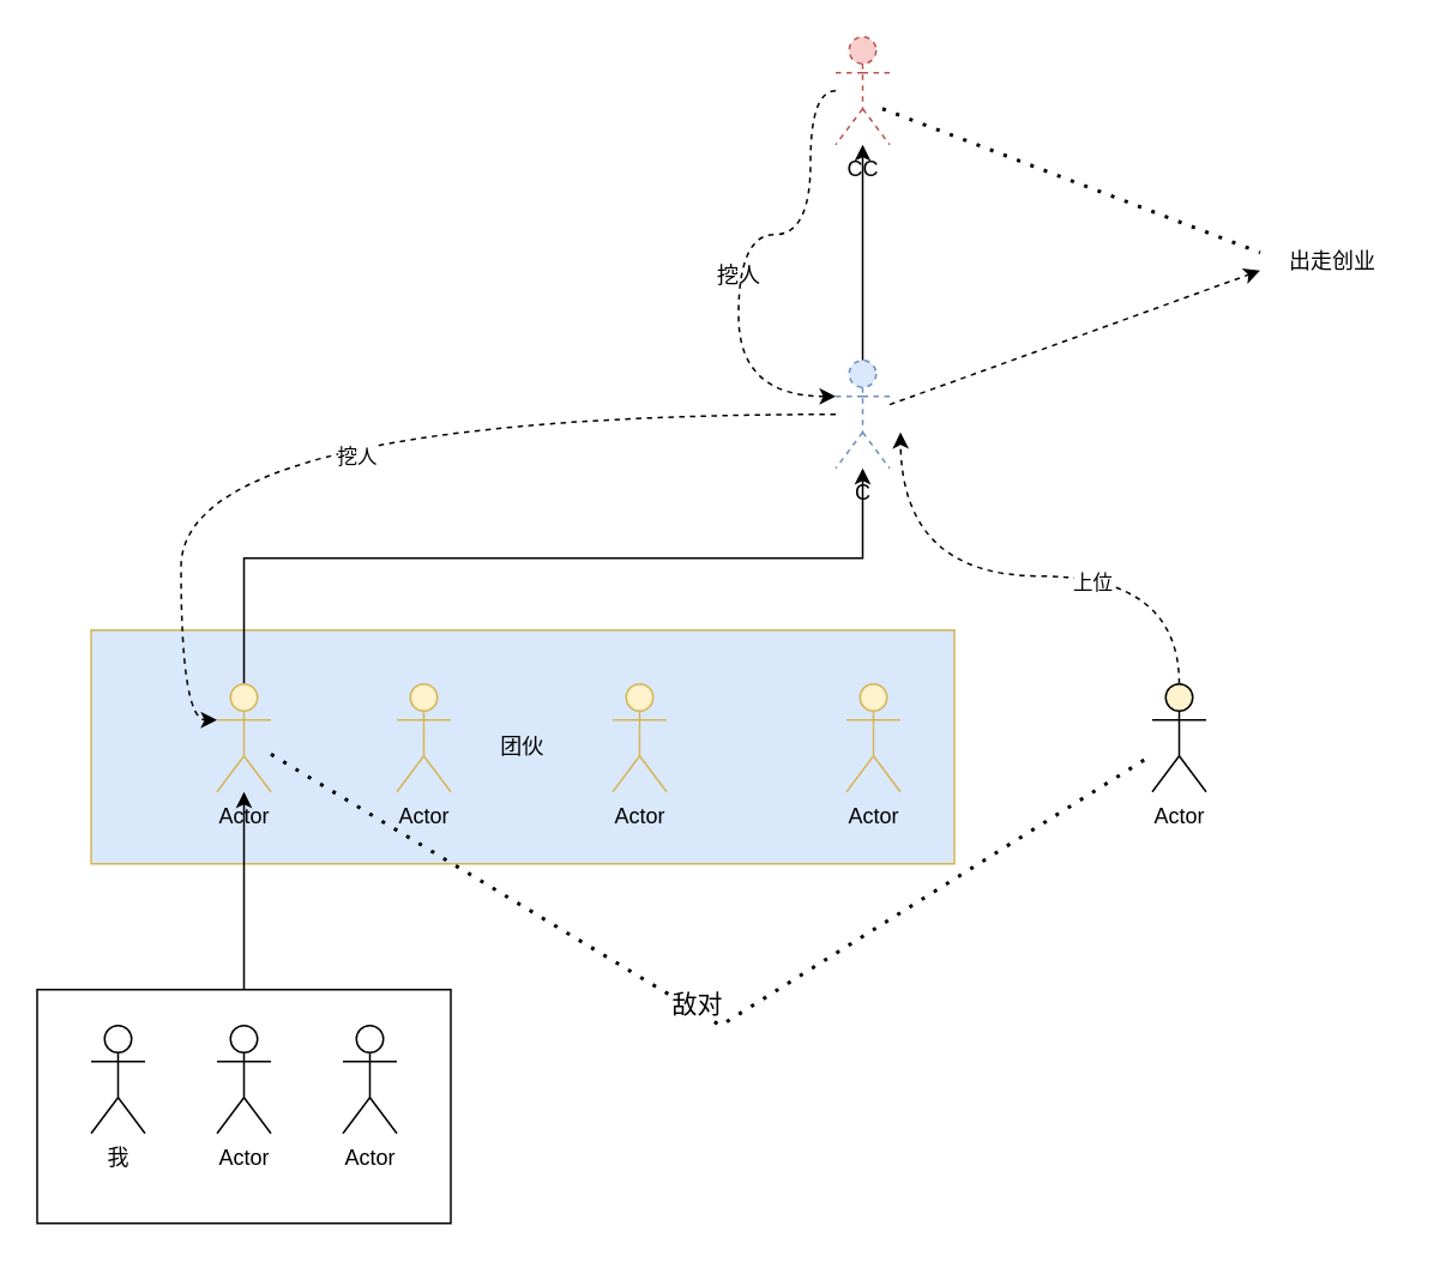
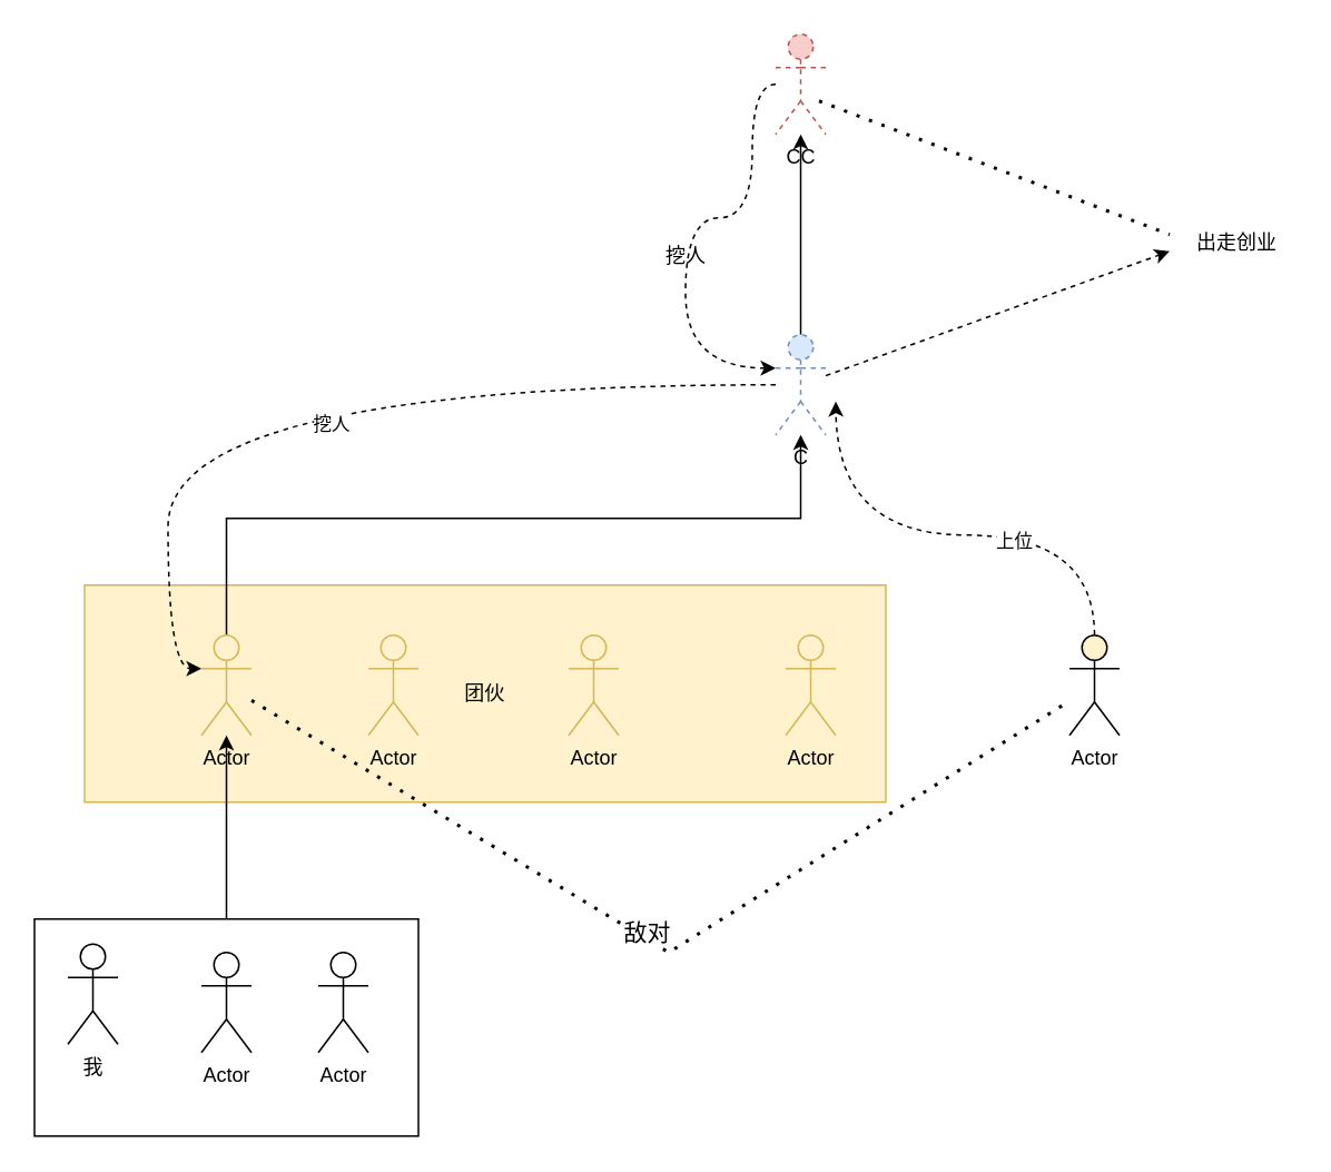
- <mxCell id="3" value="团伙" style="rounded=0;whiteSpace=wrap;html=1;fillColor=#dae8fc;strokeColor=#d6b656;" parent="1" vertex="1"><mxGeometry x="50" y="350" width="480" height="130" as="geometry" /></mxCell>
+ <mxCell id="3" value="团伙" style="rounded=0;whiteSpace=wrap;html=1;fillColor=#fff2cc;strokeColor=#d6b656;" parent="1" vertex="1"><mxGeometry x="50" y="350" width="480" height="130" as="geometry" /></mxCell>
- <mxCell id="17" value="我" style="shape=umlActor;verticalLabelPosition=bottom;verticalAlign=top;html=1;outlineConnect=0;" parent="1" vertex="1"><mxGeometry x="50" y="570" width="30" height="60" as="geometry" /></mxCell>
+ <mxCell id="17" value="我" style="shape=umlActor;verticalLabelPosition=bottom;verticalAlign=top;html=1;outlineConnect=0;" parent="1" vertex="1"><mxGeometry x="40" y="565" width="30" height="60" as="geometry" /></mxCell>
